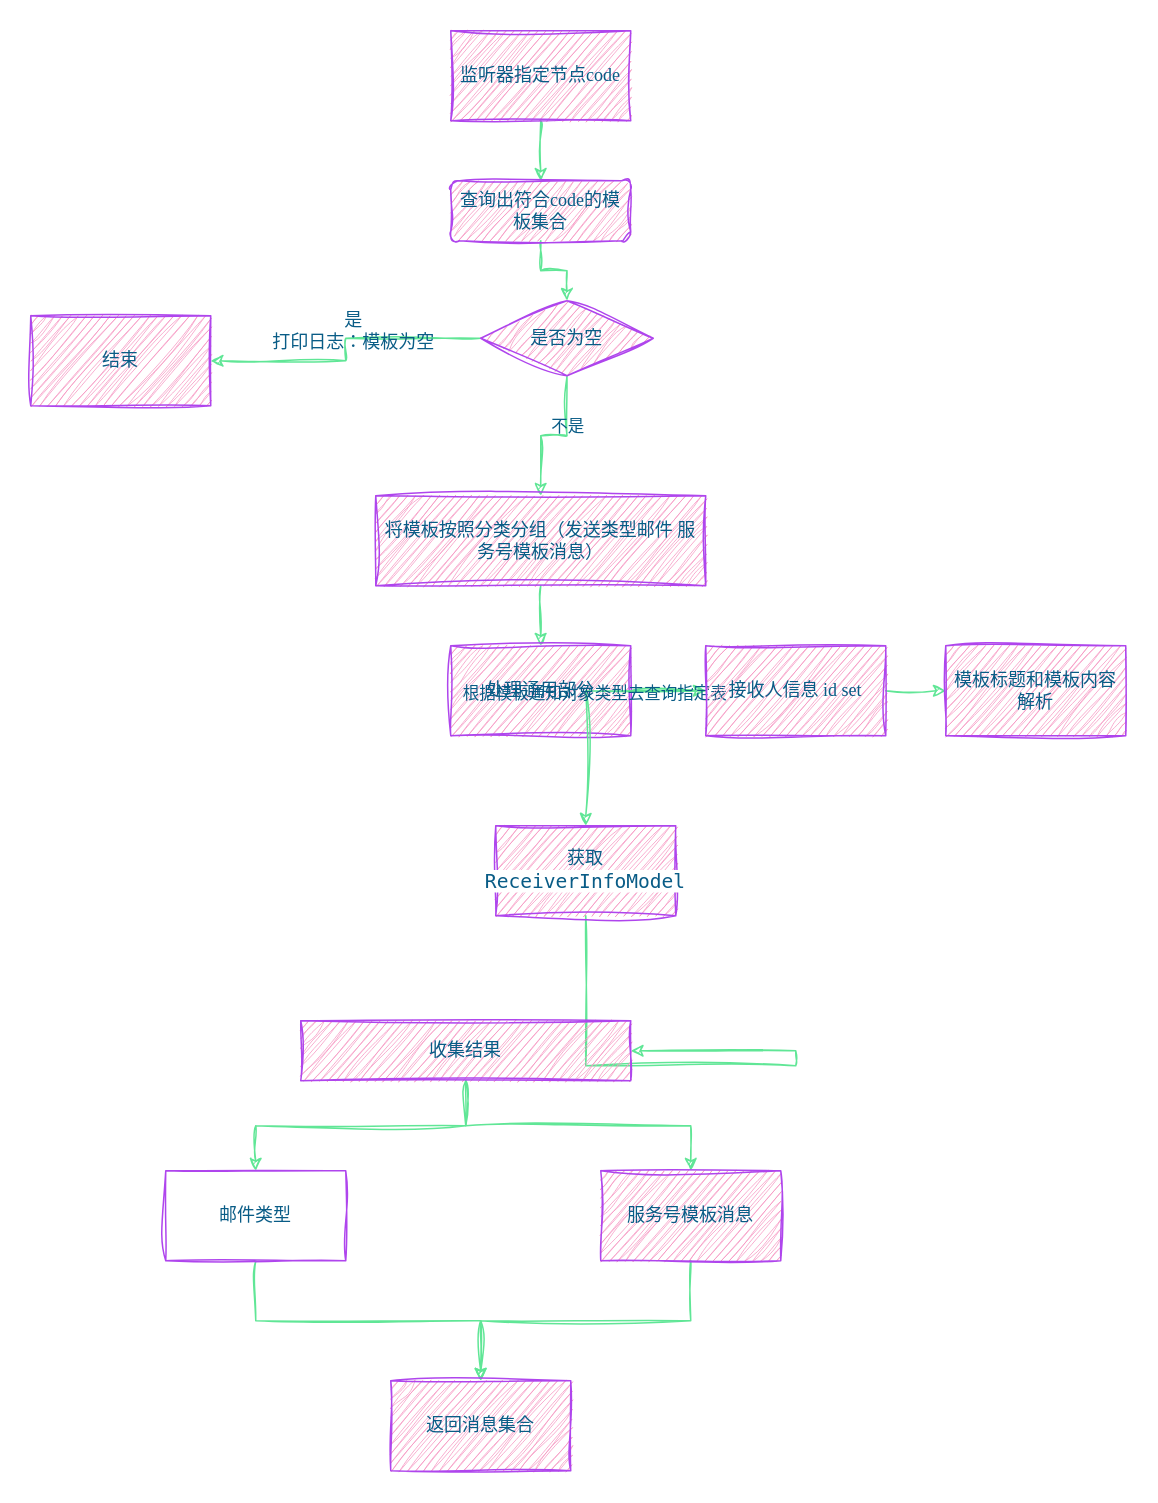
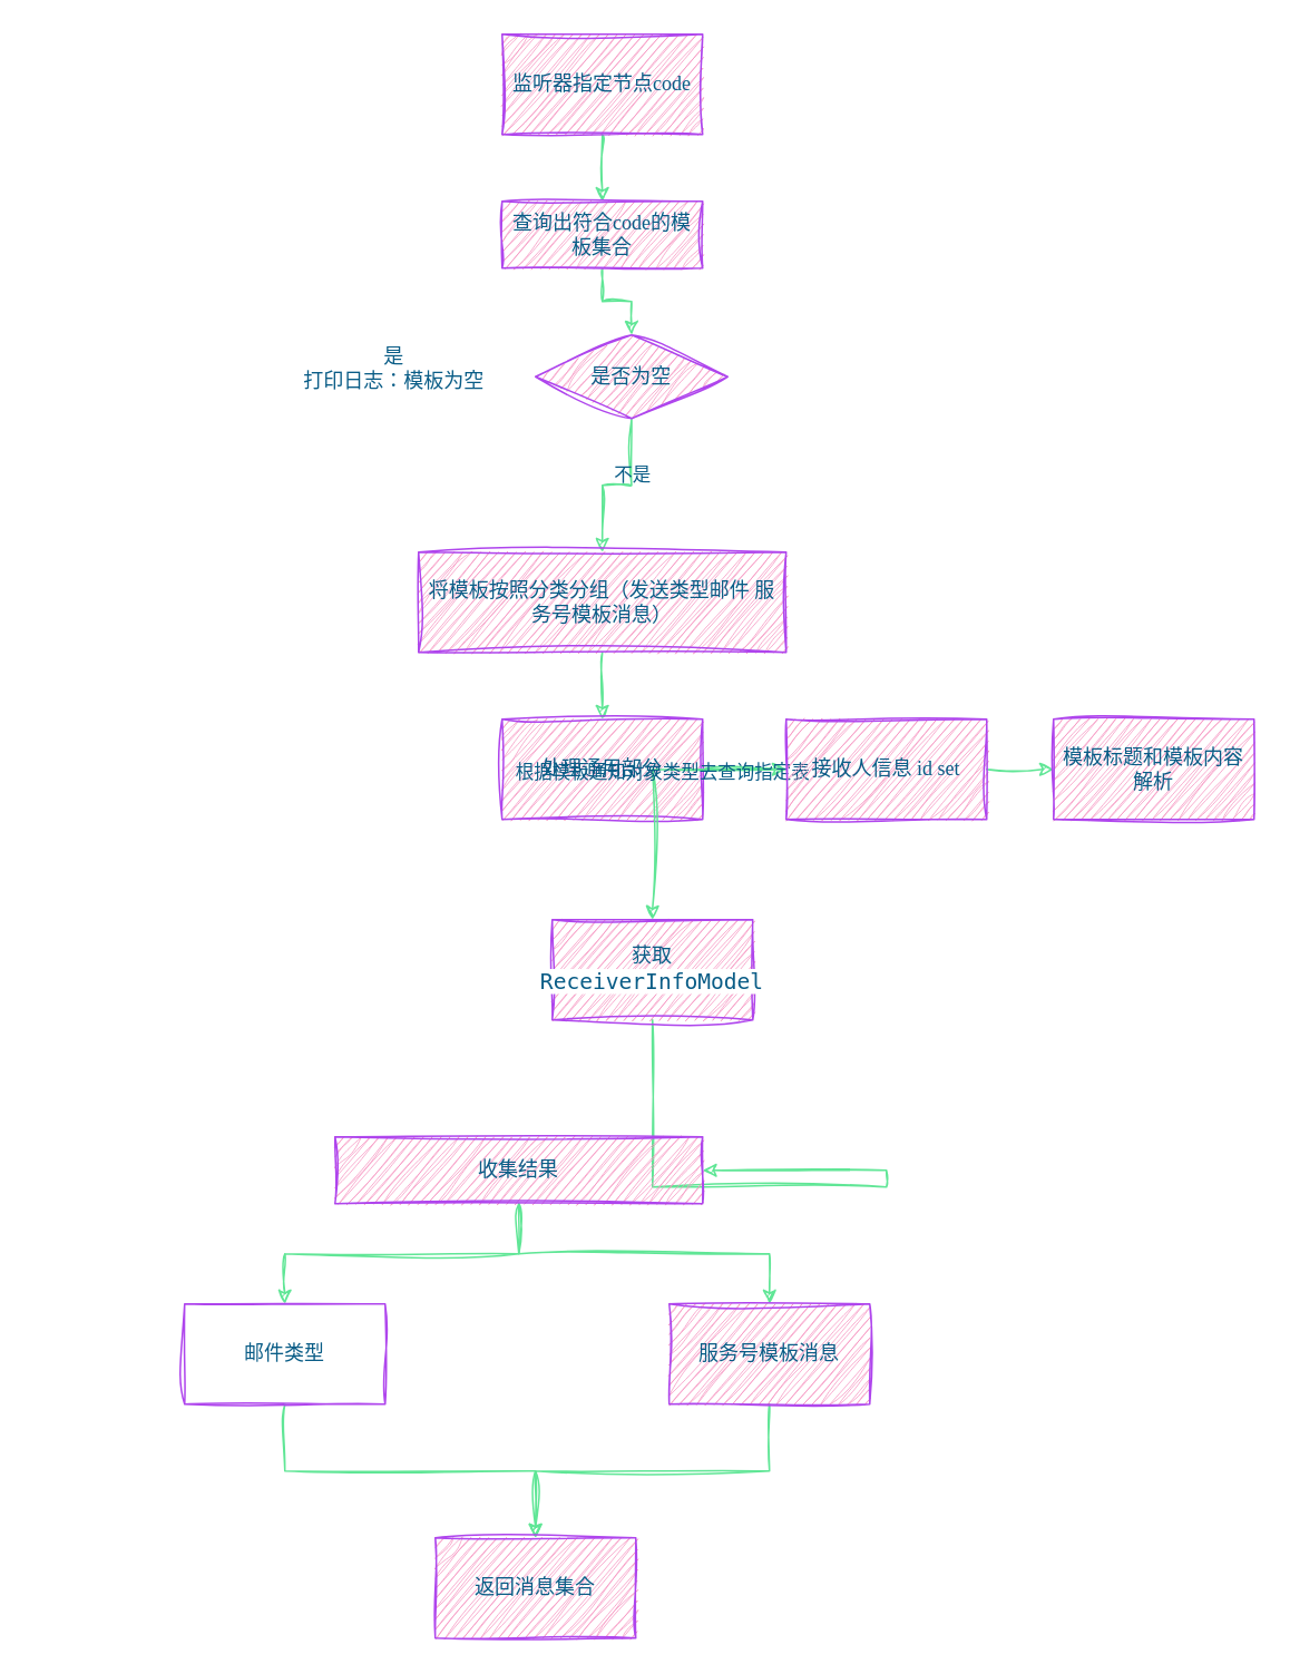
- <mxCell id="5" value="查询出符合code的模板集合" style="whiteSpace=wrap;html=1;sketch=1;hachureGap=4;jiggle=2;curveFitting=1;fontFamily=Architects Daughter;fontSource=https%3A%2F%2Ffonts.googleapis.com%2Fcss%3Ffamily%3DArchitects%2BDaughter;labelBackgroundColor=none;fillColor=#F694C1;strokeColor=#AF45ED;fontColor=#095C86;rounded=1;" parent="1" vertex="1"><mxGeometry x="300" y="120" width="120" height="40" as="geometry" /></mxCell>
+ <mxCell id="5" value="查询出符合code的模板集合" style="rounded=0;whiteSpace=wrap;html=1;sketch=1;hachureGap=4;jiggle=2;curveFitting=1;fontFamily=Architects Daughter;fontSource=https%3A%2F%2Ffonts.googleapis.com%2Fcss%3Ffamily%3DArchitects%2BDaughter;labelBackgroundColor=none;fillColor=#F694C1;strokeColor=#AF45ED;fontColor=#095C86;" parent="1" vertex="1"><mxGeometry x="300" y="120" width="120" height="40" as="geometry" /></mxCell>
- <mxCell id="6" style="edgeStyle=orthogonalEdgeStyle;rounded=0;sketch=1;hachureGap=4;jiggle=2;curveFitting=1;orthogonalLoop=1;jettySize=auto;html=1;fontFamily=Architects Daughter;fontSource=https%3A%2F%2Ffonts.googleapis.com%2Fcss%3Ffamily%3DArchitects%2BDaughter;labelBackgroundColor=none;strokeColor=#60E696;fontColor=default;" parent="1" source="9" target="10" edge="1"><mxGeometry relative="1" as="geometry" /></mxCell>
- <mxCell id="10" value="结束" style="rounded=0;whiteSpace=wrap;html=1;sketch=1;hachureGap=4;jiggle=2;curveFitting=1;fontFamily=Architects Daughter;fontSource=https%3A%2F%2Ffonts.googleapis.com%2Fcss%3Ffamily%3DArchitects%2BDaughter;labelBackgroundColor=none;fillColor=#F694C1;strokeColor=#AF45ED;fontColor=#095C86;" parent="1" vertex="1"><mxGeometry x="20" y="210" width="120" height="60" as="geometry" /></mxCell>
